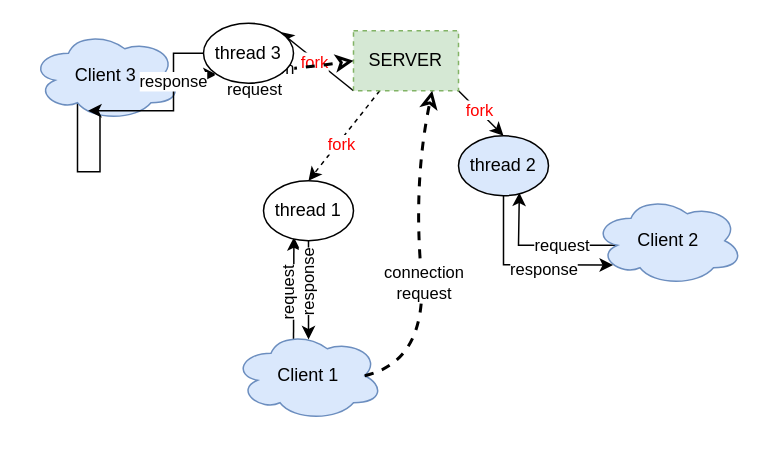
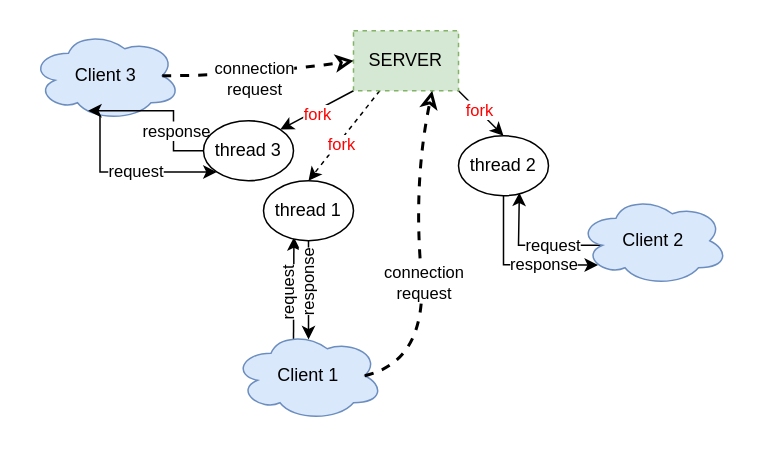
- <mxCell id="24" value="thread 3" style="ellipse;whiteSpace=wrap;html=1;" vertex="1" parent="1"><mxGeometry x="135" y="15" width="60" height="40" as="geometry" /></mxCell>
+ <mxCell id="24" value="thread 3" style="ellipse;whiteSpace=wrap;html=1;" vertex="1" parent="1"><mxGeometry x="135" y="80" width="60" height="40" as="geometry" /></mxCell>
- <mxCell id="30" value="thread 2" style="ellipse;whiteSpace=wrap;html=1;fillColor=#dae8fc;" vertex="1" parent="1"><mxGeometry x="305" y="90" width="60" height="40" as="geometry" /></mxCell>
+ <mxCell id="30" value="thread 2" style="ellipse;whiteSpace=wrap;html=1;" vertex="1" parent="1"><mxGeometry x="305" y="90" width="60" height="40" as="geometry" /></mxCell>
- <mxCell id="14" value="Client 2" style="ellipse;shape=cloud;whiteSpace=wrap;html=1;fillColor=#dae8fc;strokeColor=#6c8ebf;" vertex="1" parent="1"><mxGeometry x="395" y="130" width="100" height="60" as="geometry" /></mxCell>
+ <mxCell id="14" value="Client 2" style="ellipse;shape=cloud;whiteSpace=wrap;html=1;fillColor=#dae8fc;strokeColor=#6c8ebf;" vertex="1" parent="1"><mxGeometry x="385" y="130" width="100" height="60" as="geometry" /></mxCell>
